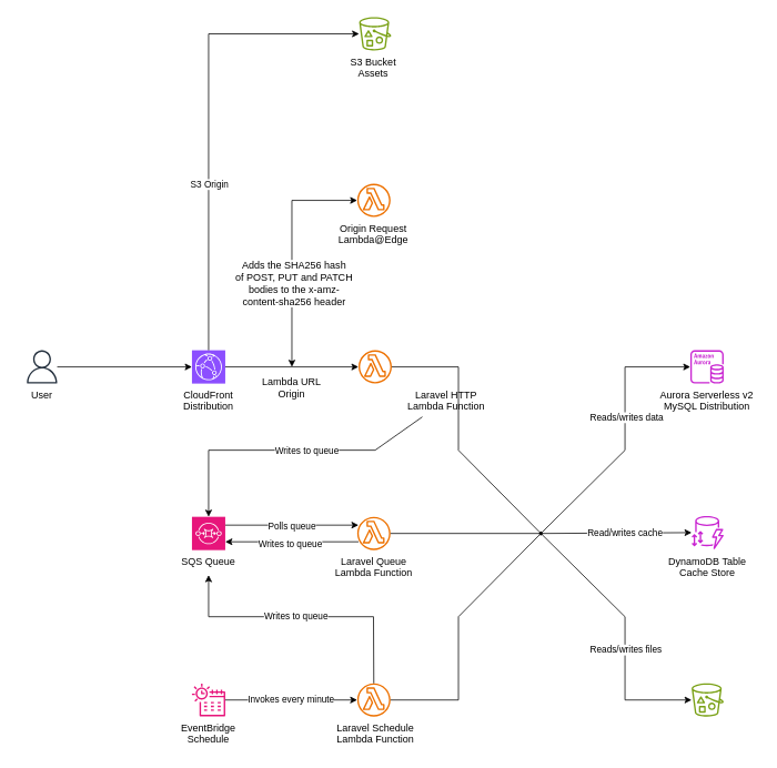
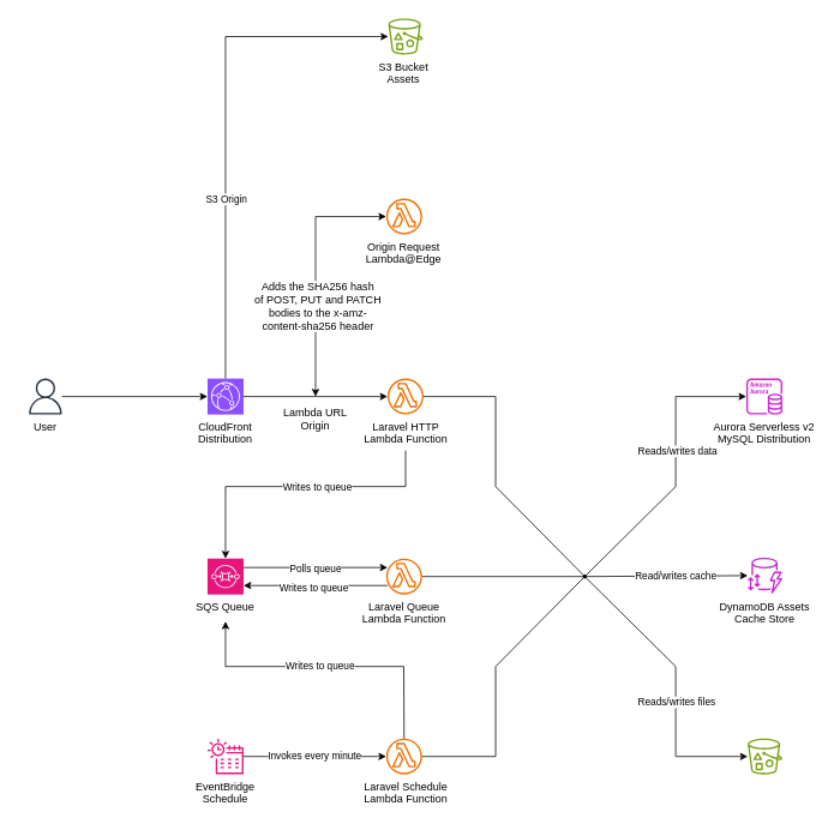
- <mxCell id="7" value="Laravel HTTP Lambda Function" style="text;html=1;align=center;verticalAlign=top;whiteSpace=wrap;rounded=0;" parent="1" vertex="1"><mxGeometry x="487.5" y="460" width="95" height="40" as="geometry" /></mxCell>
+ <mxCell id="7" value="Laravel HTTP Lambda Function" style="text;html=1;align=center;verticalAlign=top;whiteSpace=wrap;rounded=0;" parent="1" vertex="1"><mxGeometry x="402.5" y="460" width="95" height="40" as="geometry" /></mxCell>
- <mxCell id="22" value="DynamoDB Table&lt;div&gt;Cache Store&lt;/div&gt;" style="text;html=1;align=center;verticalAlign=top;whiteSpace=wrap;rounded=0;" parent="1" vertex="1"><mxGeometry x="794.23" y="660" width="110" height="40" as="geometry" /></mxCell>
+ <mxCell id="22" value="DynamoDB Assets&lt;div&gt;Cache Store&lt;/div&gt;" style="text;html=1;align=center;verticalAlign=top;whiteSpace=wrap;rounded=0;" parent="1" vertex="1"><mxGeometry x="794.23" y="660" width="110" height="40" as="geometry" /></mxCell>
